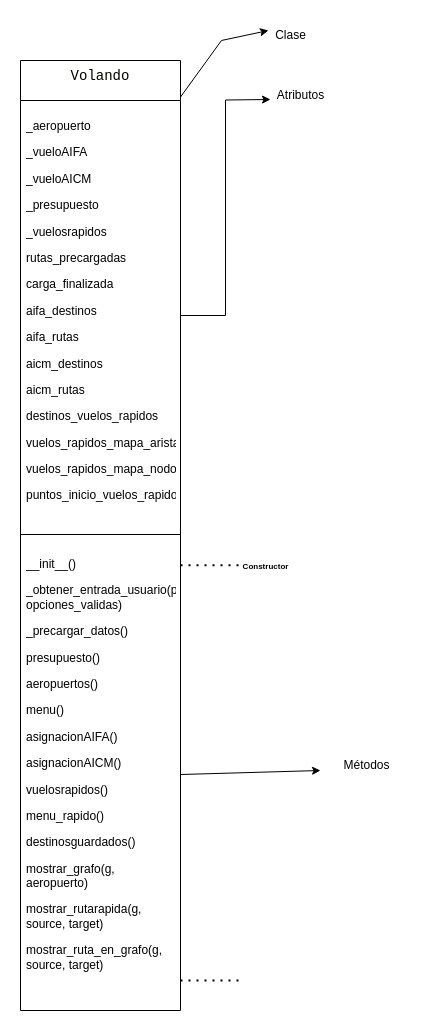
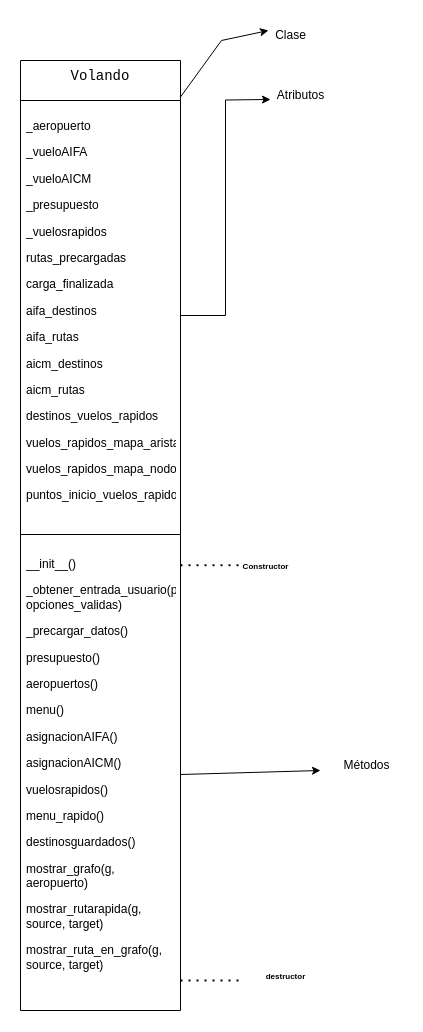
+ <mxCell id="15" value="&lt;font style=&quot;font-size: 8px;&quot;&gt;&lt;b&gt;destructor&lt;/b&gt;&lt;/font&gt;" style="text;html=1;align=center;verticalAlign=middle;resizable=0;points=[];autosize=1;strokeColor=none;fillColor=none;" parent="1" vertex="1"><mxGeometry x="255" y="960" width="60" height="30" as="geometry" /></mxCell>
